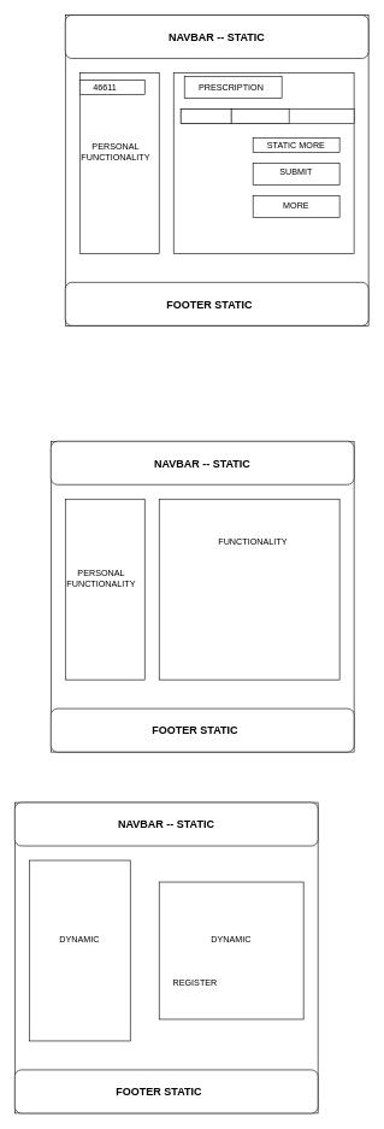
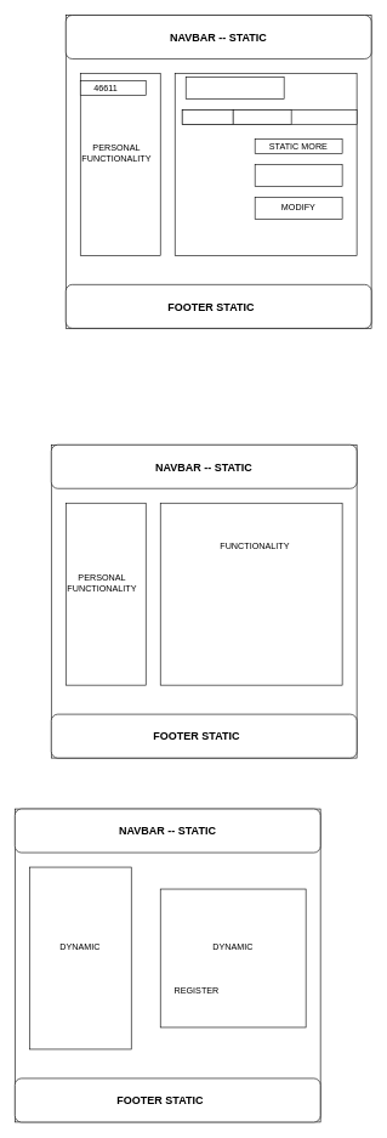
- <mxCell id="35" value="PRESCRIPTION" style="text;html=1;strokeColor=none;fillColor=none;align=center;verticalAlign=middle;whiteSpace=wrap;rounded=0;" vertex="1" parent="1"><mxGeometry x="260" y="110" width="120" height="20" as="geometry" /></mxCell>
- <mxCell id="41" value="SUBMIT" style="text;html=1;strokeColor=none;fillColor=none;align=center;verticalAlign=middle;whiteSpace=wrap;rounded=0;" vertex="1" parent="1"><mxGeometry x="390" y="225" width="40" height="25" as="geometry" /></mxCell>
- <mxCell id="43" value="MORE" style="text;html=1;strokeColor=none;fillColor=none;align=center;verticalAlign=middle;whiteSpace=wrap;rounded=0;" vertex="1" parent="1"><mxGeometry x="390" y="275" width="40" height="20" as="geometry" /></mxCell>
+ <mxCell id="43" value="MODIFY" style="text;html=1;strokeColor=none;fillColor=none;align=center;verticalAlign=middle;whiteSpace=wrap;rounded=0;" vertex="1" parent="1"><mxGeometry x="390" y="275" width="40" height="20" as="geometry" /></mxCell>
